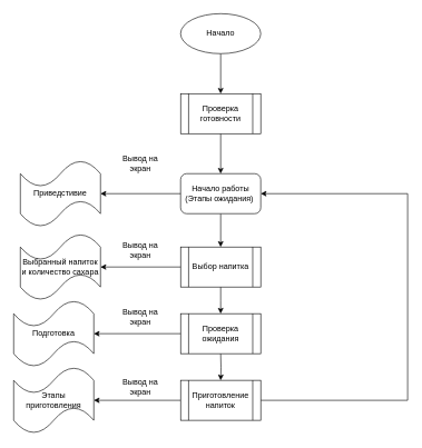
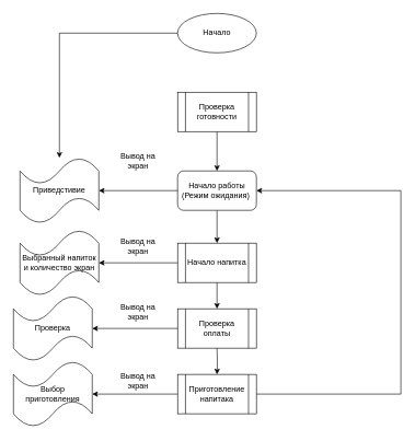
- <mxCell id="2" style="edgeStyle=orthogonalEdgeStyle;rounded=0;orthogonalLoop=1;jettySize=auto;html=1;entryX=0.5;entryY=0;entryDx=0;entryDy=0;" edge="1" parent="1" source="3" target="13"><mxGeometry relative="1" as="geometry" /></mxCell>
+ <mxCell id="2" style="edgeStyle=orthogonalEdgeStyle;rounded=0;orthogonalLoop=1;jettySize=auto;html=1;" edge="1" parent="1" source="3" target="10"><mxGeometry relative="1" as="geometry" /></mxCell>
- <mxCell id="9" value="Начало работы&lt;br&gt;(Этапы ожидания)&amp;nbsp;" style="rounded=1;whiteSpace=wrap;html=1;" vertex="1" parent="1"><mxGeometry x="270" y="260" width="120" height="60" as="geometry" /></mxCell>
+ <mxCell id="9" value="Начало работы&lt;br&gt;(Режим ожидания)&amp;nbsp;" style="rounded=1;whiteSpace=wrap;html=1;" vertex="1" parent="1"><mxGeometry x="270" y="260" width="120" height="60" as="geometry" /></mxCell>
- <mxCell id="21" value="Выбранный напиток и количество сахара" style="shape=tape;whiteSpace=wrap;html=1;" vertex="1" parent="1"><mxGeometry x="30" y="350" width="120" height="100" as="geometry" /></mxCell>
+ <mxCell id="21" value="Выбранный напиток и количество экран" style="shape=tape;whiteSpace=wrap;html=1;" vertex="1" parent="1"><mxGeometry x="30" y="350" width="120" height="100" as="geometry" /></mxCell>
- <mxCell id="15" value="Выбор напитка" style="shape=process;whiteSpace=wrap;html=1;backgroundOutline=1;" vertex="1" parent="1"><mxGeometry x="270" y="370" width="120" height="60" as="geometry" /></mxCell>
+ <mxCell id="15" value="Начало напитка" style="shape=process;whiteSpace=wrap;html=1;backgroundOutline=1;" vertex="1" parent="1"><mxGeometry x="270" y="370" width="120" height="60" as="geometry" /></mxCell>
- <mxCell id="23" value="Подготовка" style="shape=tape;whiteSpace=wrap;html=1;" vertex="1" parent="1"><mxGeometry x="20" y="450" width="120" height="100" as="geometry" /></mxCell>
+ <mxCell id="23" value="Проверка" style="shape=tape;whiteSpace=wrap;html=1;" vertex="1" parent="1"><mxGeometry x="20" y="450" width="120" height="100" as="geometry" /></mxCell>
- <mxCell id="28" value="Проверка ожидания" style="shape=process;whiteSpace=wrap;html=1;backgroundOutline=1;" vertex="1" parent="1"><mxGeometry x="270" y="470" width="120" height="60" as="geometry" /></mxCell>
+ <mxCell id="28" value="Проверка оплаты" style="shape=process;whiteSpace=wrap;html=1;backgroundOutline=1;" vertex="1" parent="1"><mxGeometry x="270" y="470" width="120" height="60" as="geometry" /></mxCell>
- <mxCell id="24" value="Этапы приготовления" style="shape=tape;whiteSpace=wrap;html=1;" vertex="1" parent="1"><mxGeometry x="20" y="550" width="120" height="100" as="geometry" /></mxCell>
+ <mxCell id="24" value="Выбор приготовления" style="shape=tape;whiteSpace=wrap;html=1;" vertex="1" parent="1"><mxGeometry x="20" y="550" width="120" height="100" as="geometry" /></mxCell>
- <mxCell id="19" value="Приготовление напиток" style="shape=process;whiteSpace=wrap;html=1;backgroundOutline=1;" vertex="1" parent="1"><mxGeometry x="270" y="570" width="120" height="60" as="geometry" /></mxCell>
+ <mxCell id="19" value="Приготовление напитака" style="shape=process;whiteSpace=wrap;html=1;backgroundOutline=1;" vertex="1" parent="1"><mxGeometry x="270" y="570" width="120" height="60" as="geometry" /></mxCell>
